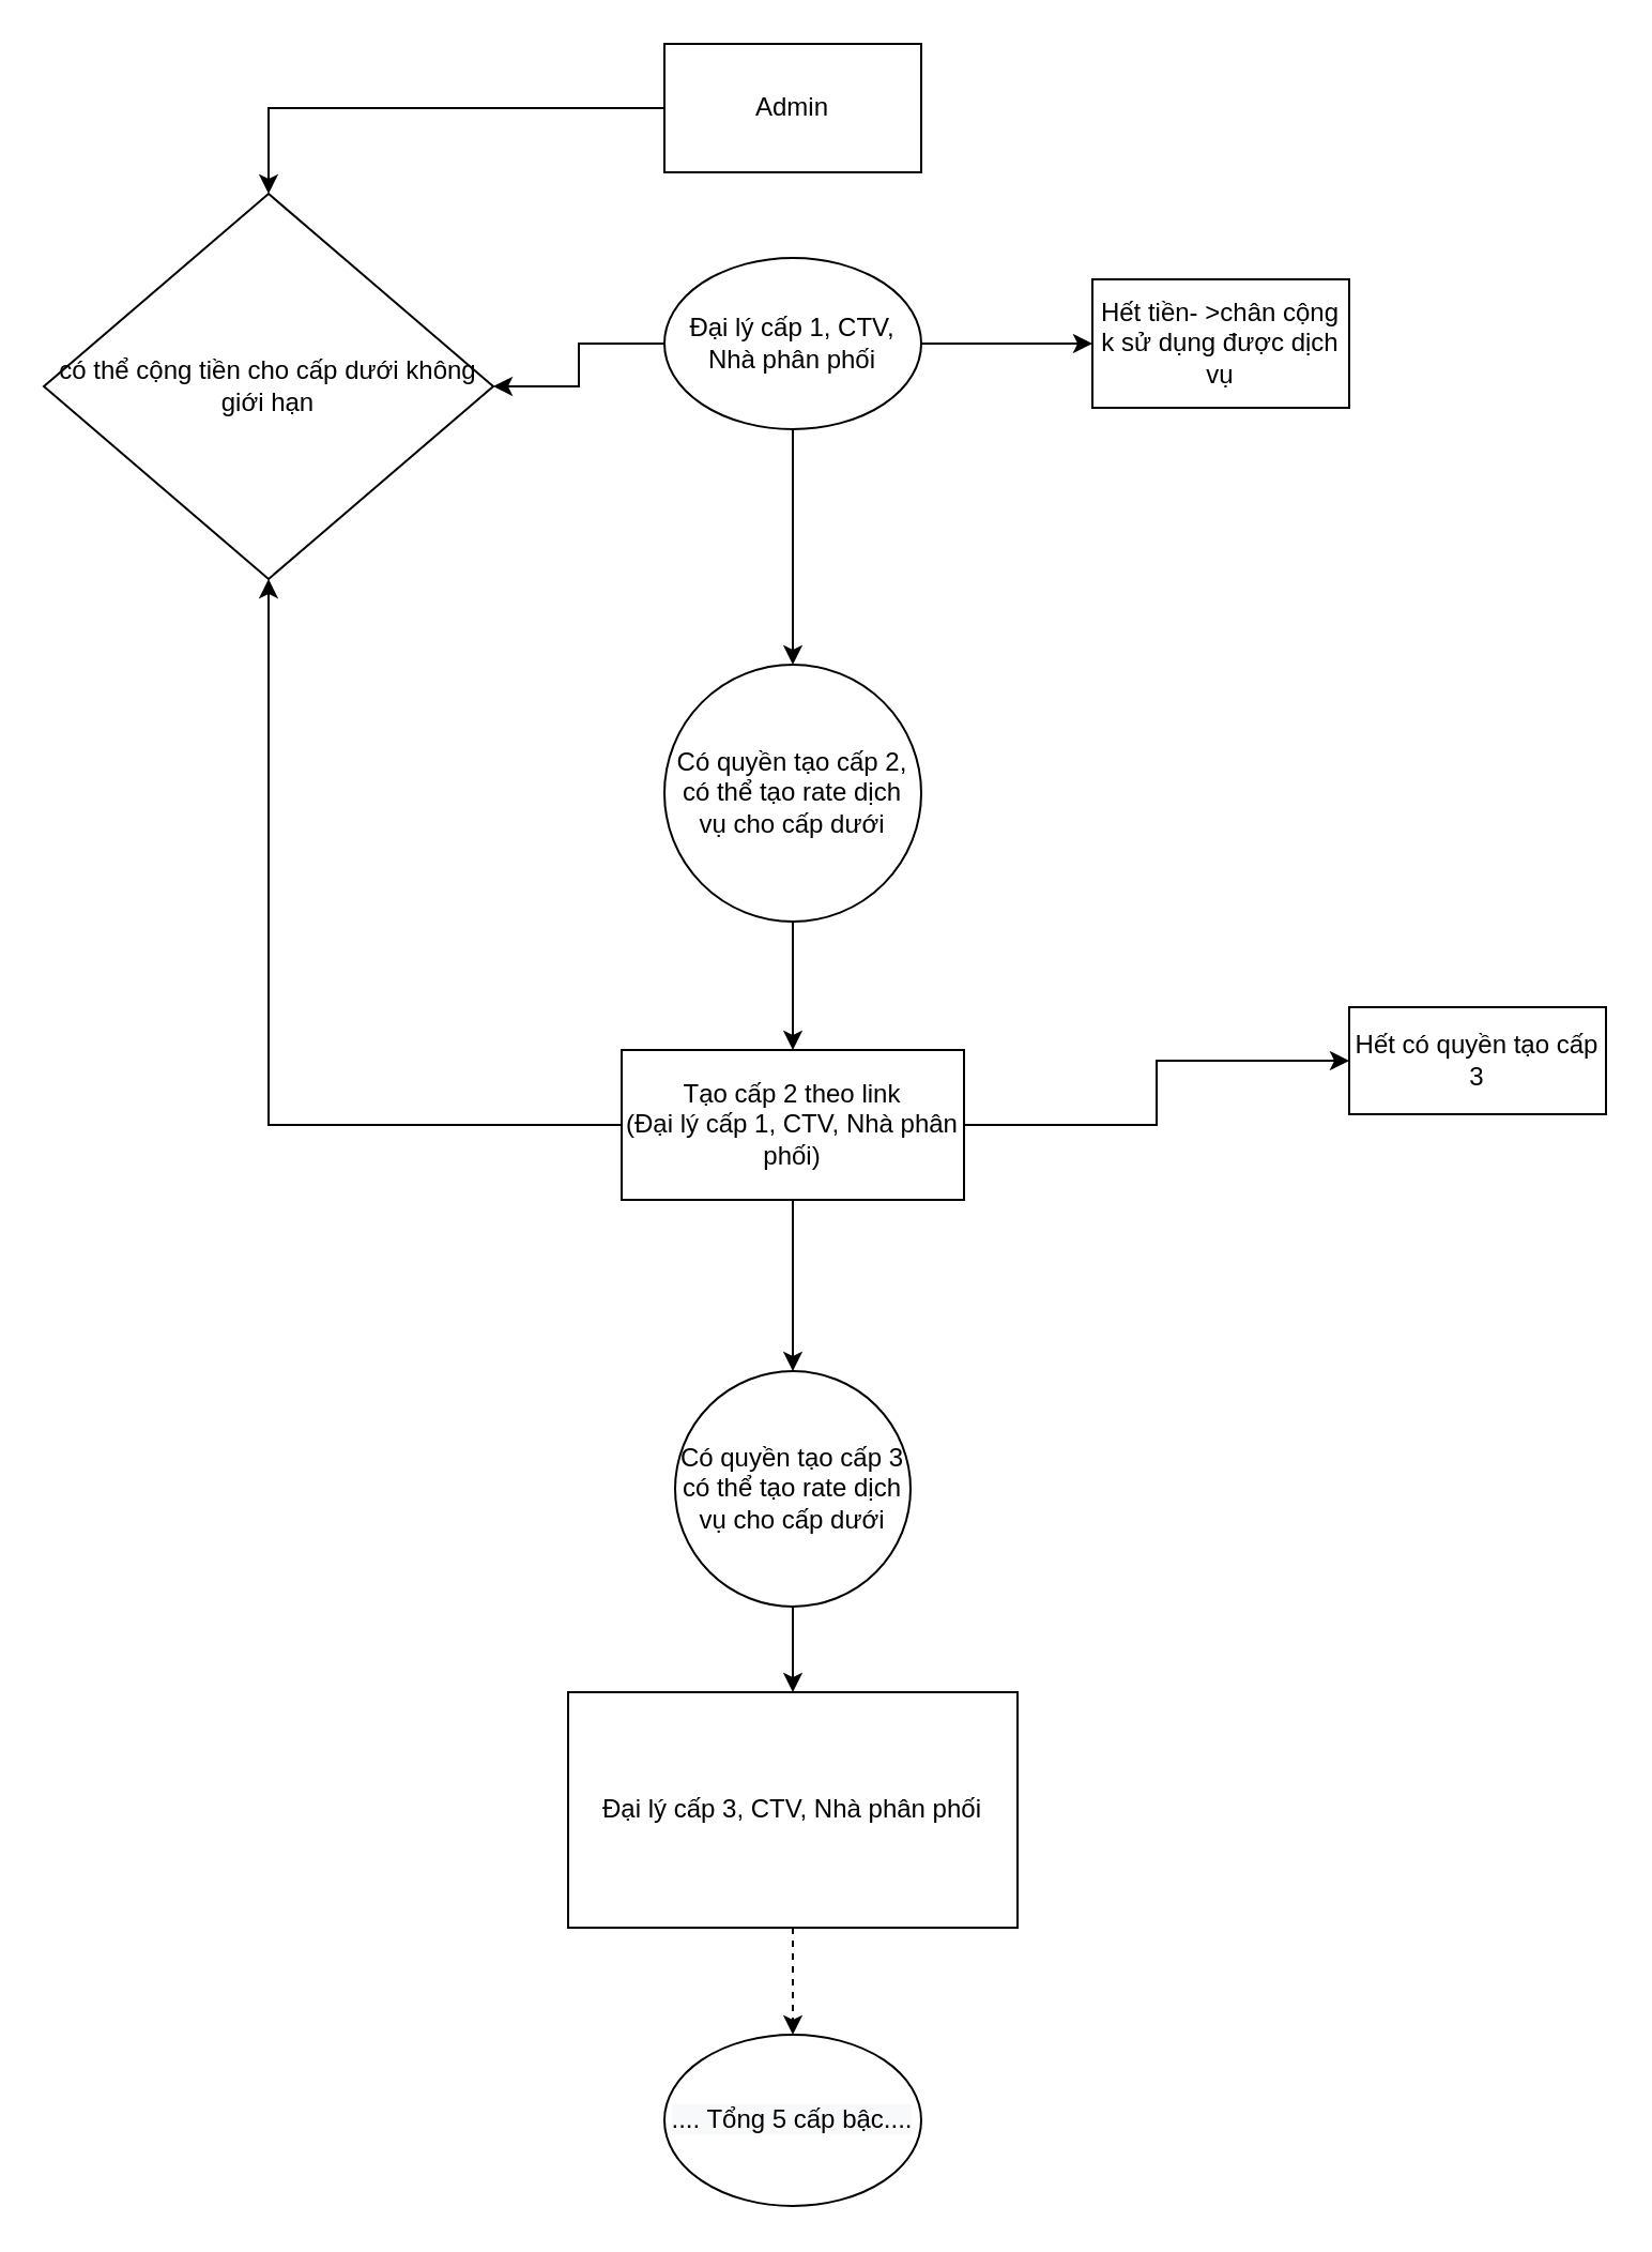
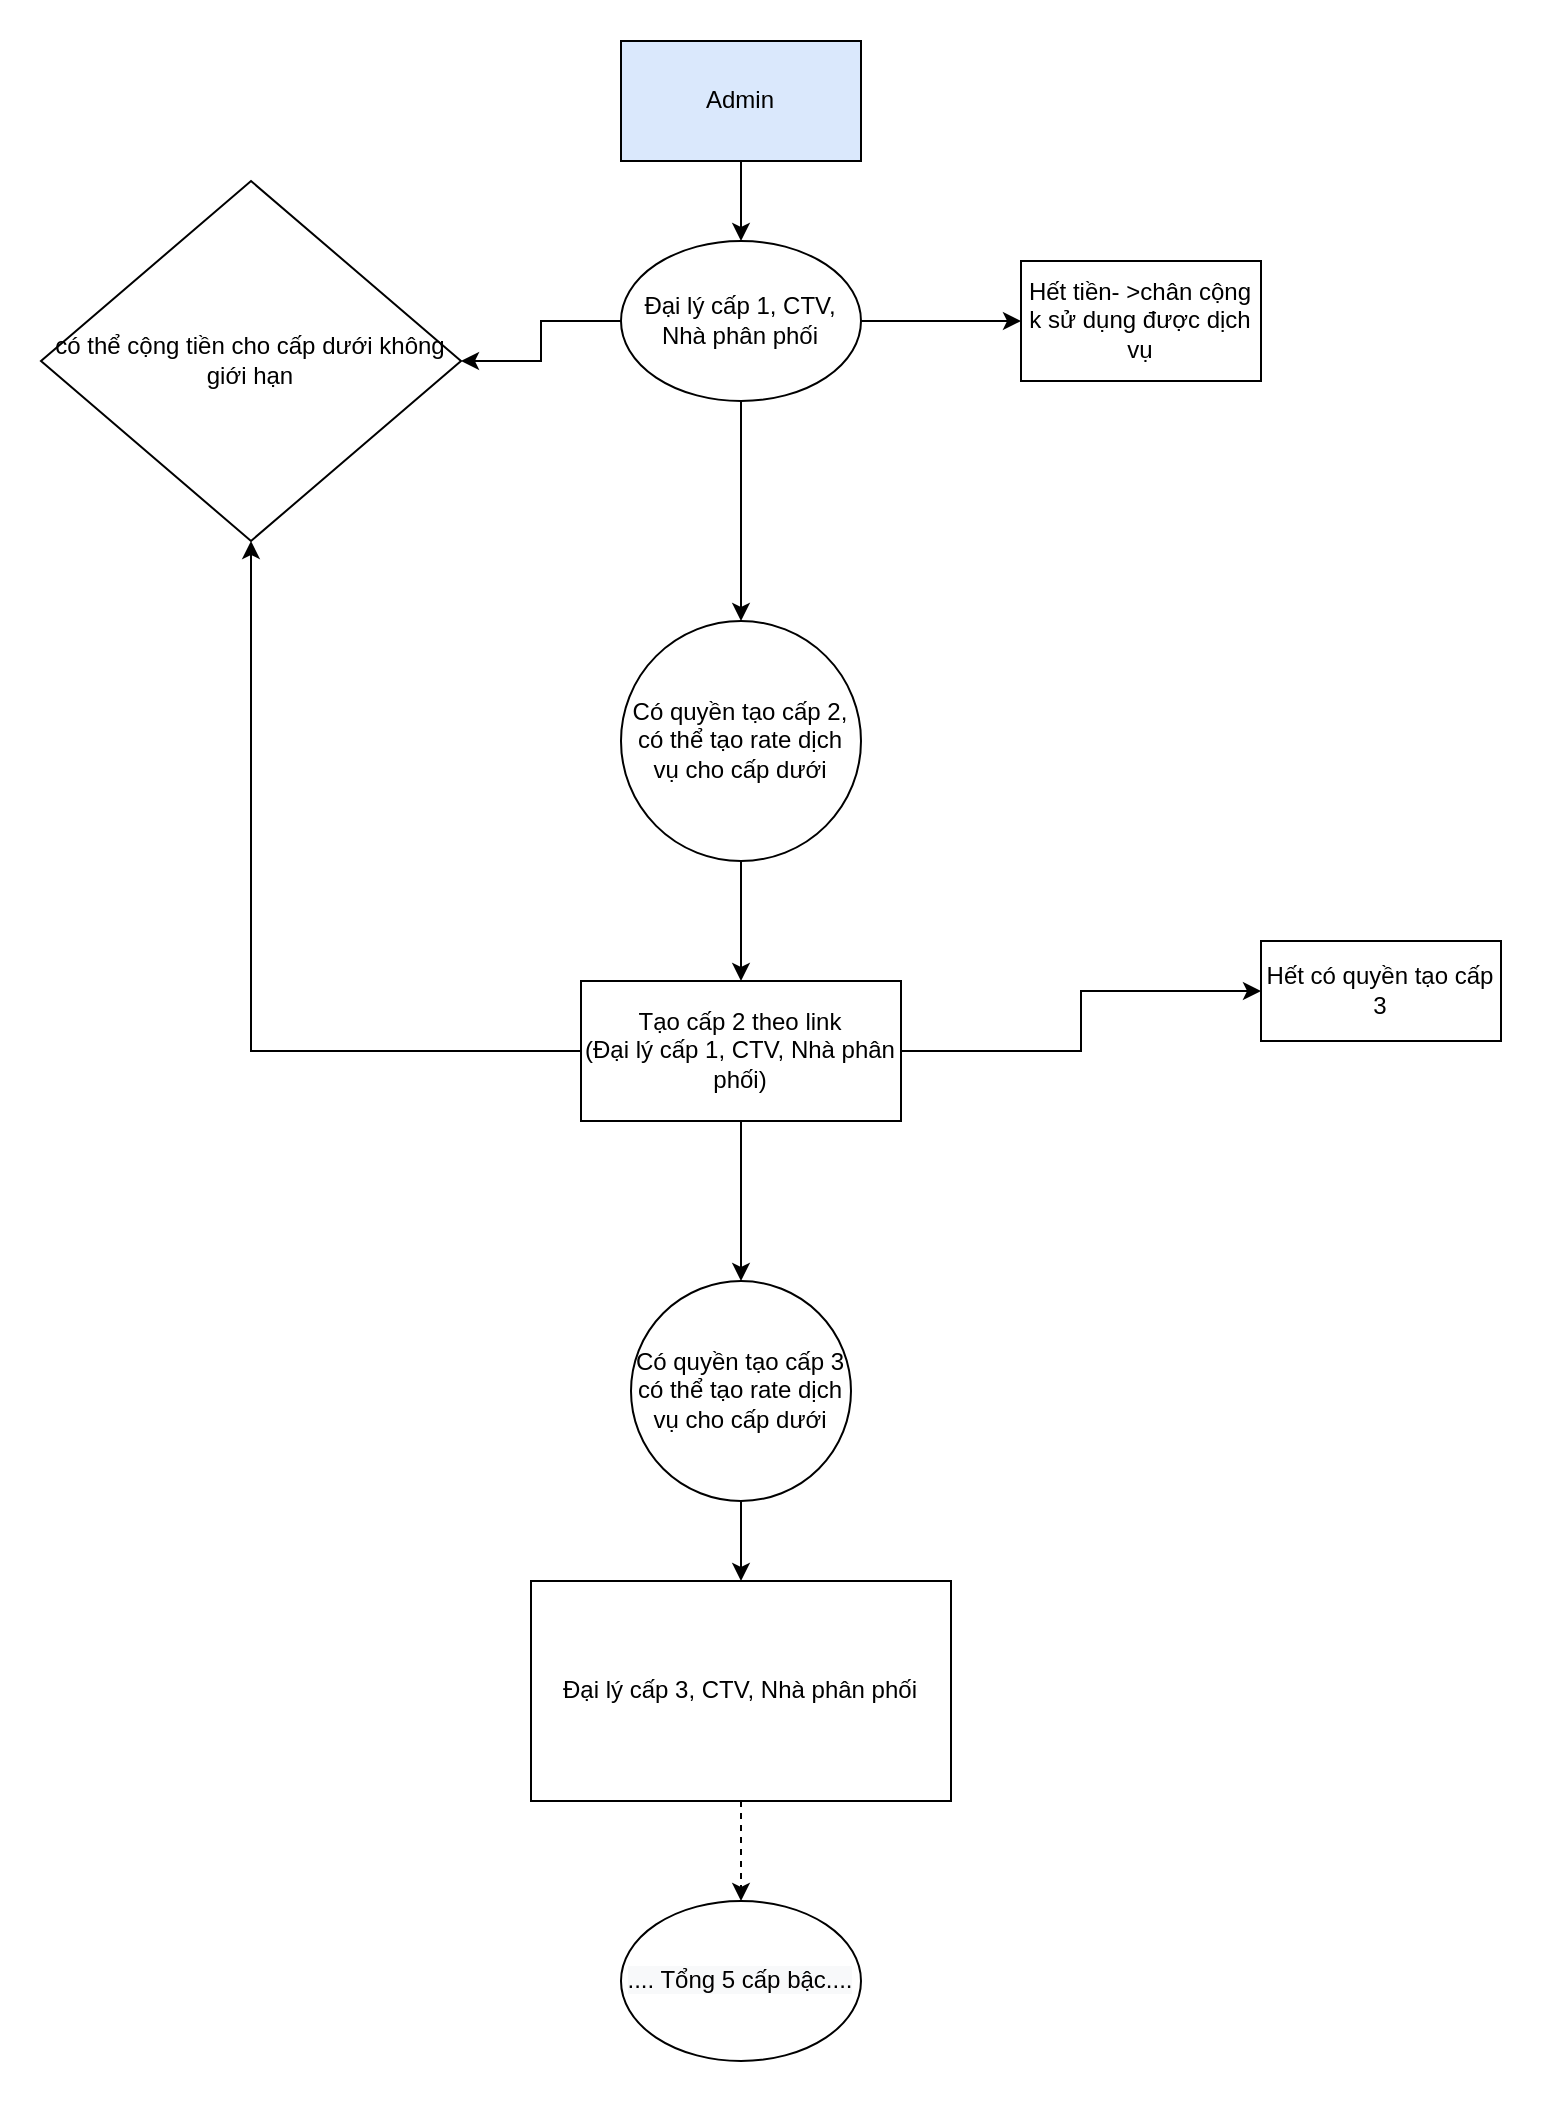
- <mxCell id="2" value="" style="edgeStyle=orthogonalEdgeStyle;rounded=0;orthogonalLoop=1;jettySize=auto;html=1;" edge="1" parent="1" source="3" target="20"><mxGeometry relative="1" as="geometry" /></mxCell>
+ <mxCell id="2" value="" style="edgeStyle=orthogonalEdgeStyle;rounded=0;orthogonalLoop=1;jettySize=auto;html=1;" edge="1" parent="1" source="3" target="7"><mxGeometry relative="1" as="geometry" /></mxCell>
- <mxCell id="3" value="Admin" style="rounded=0;whiteSpace=wrap;html=1;" vertex="1" parent="1"><mxGeometry x="310" y="20" width="120" height="60" as="geometry" /></mxCell>
+ <mxCell id="3" value="Admin" style="rounded=0;whiteSpace=wrap;html=1;fillColor=#dae8fc;" vertex="1" parent="1"><mxGeometry x="310" y="20" width="120" height="60" as="geometry" /></mxCell>
